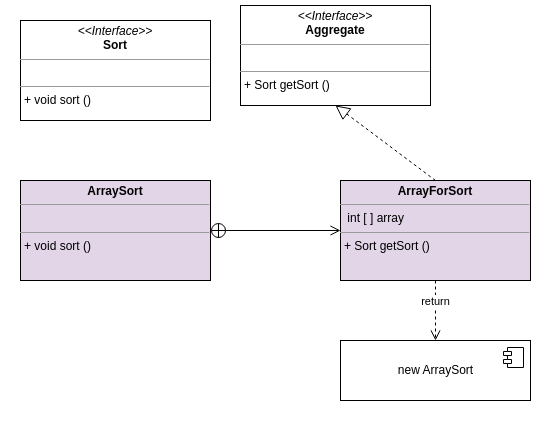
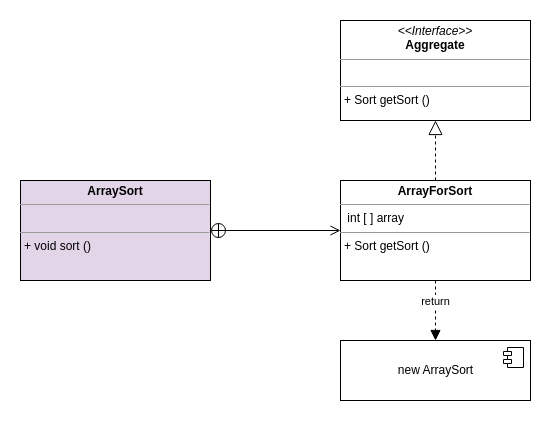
- <mxCell id="3" value="&lt;p style=&quot;margin:0px;margin-top:4px;text-align:center;&quot;&gt;&lt;i&gt;&amp;lt;&amp;lt;Interface&amp;gt;&amp;gt;&lt;/i&gt;&lt;br&gt;&lt;b&gt;Aggregate&lt;/b&gt;&lt;/p&gt;&lt;hr size=&quot;1&quot;&gt;&lt;p style=&quot;margin:0px;margin-left:4px;&quot;&gt;&lt;br&gt;&lt;/p&gt;&lt;hr size=&quot;1&quot;&gt;&lt;p style=&quot;margin:0px;margin-left:4px;&quot;&gt;+ Sort getSort ()&lt;/p&gt;" style="verticalAlign=top;align=left;overflow=fill;fontSize=12;fontFamily=Helvetica;html=1;" vertex="1" parent="1"><mxGeometry x="240" y="5" width="190" height="100" as="geometry" /></mxCell>
+ <mxCell id="3" value="&lt;p style=&quot;margin:0px;margin-top:4px;text-align:center;&quot;&gt;&lt;i&gt;&amp;lt;&amp;lt;Interface&amp;gt;&amp;gt;&lt;/i&gt;&lt;br&gt;&lt;b&gt;Aggregate&lt;/b&gt;&lt;/p&gt;&lt;hr size=&quot;1&quot;&gt;&lt;p style=&quot;margin:0px;margin-left:4px;&quot;&gt;&lt;br&gt;&lt;/p&gt;&lt;hr size=&quot;1&quot;&gt;&lt;p style=&quot;margin:0px;margin-left:4px;&quot;&gt;+ Sort getSort ()&lt;/p&gt;" style="verticalAlign=top;align=left;overflow=fill;fontSize=12;fontFamily=Helvetica;html=1;" vertex="1" parent="1"><mxGeometry x="340" y="20" width="190" height="100" as="geometry" /></mxCell>
- <mxCell id="2" value="&lt;p style=&quot;margin:0px;margin-top:4px;text-align:center;&quot;&gt;&lt;i&gt;&amp;lt;&amp;lt;Interface&amp;gt;&amp;gt;&lt;/i&gt;&lt;br&gt;&lt;b&gt;Sort&lt;/b&gt;&lt;/p&gt;&lt;hr size=&quot;1&quot;&gt;&lt;p style=&quot;margin:0px;margin-left:4px;&quot;&gt;&lt;br&gt;&lt;/p&gt;&lt;hr size=&quot;1&quot;&gt;&lt;p style=&quot;margin:0px;margin-left:4px;&quot;&gt;+ void sort ()&lt;/p&gt;" style="verticalAlign=top;align=left;overflow=fill;fontSize=12;fontFamily=Helvetica;html=1;" vertex="1" parent="1"><mxGeometry x="20" y="20" width="190" height="100" as="geometry" /></mxCell>
- <mxCell id="5" value="&lt;p style=&quot;margin:0px;margin-top:4px;text-align:center;&quot;&gt;&lt;b&gt;ArrayForSort&lt;/b&gt;&lt;/p&gt;&lt;hr size=&quot;1&quot;&gt;&lt;p style=&quot;margin:0px;margin-left:4px;&quot;&gt;&amp;nbsp;int [ ] array&lt;/p&gt;&lt;hr size=&quot;1&quot;&gt;&lt;p style=&quot;margin:0px;margin-left:4px;&quot;&gt;+ Sort getSort ()&lt;/p&gt;" style="verticalAlign=top;align=left;overflow=fill;fontSize=12;fontFamily=Helvetica;html=1;fillColor=#e1d5e7;" vertex="1" parent="1"><mxGeometry x="340" y="180" width="190" height="100" as="geometry" /></mxCell>
+ <mxCell id="5" value="&lt;p style=&quot;margin:0px;margin-top:4px;text-align:center;&quot;&gt;&lt;b&gt;ArrayForSort&lt;/b&gt;&lt;/p&gt;&lt;hr size=&quot;1&quot;&gt;&lt;p style=&quot;margin:0px;margin-left:4px;&quot;&gt;&amp;nbsp;int [ ] array&lt;/p&gt;&lt;hr size=&quot;1&quot;&gt;&lt;p style=&quot;margin:0px;margin-left:4px;&quot;&gt;+ Sort getSort ()&lt;/p&gt;" style="verticalAlign=top;align=left;overflow=fill;fontSize=12;fontFamily=Helvetica;html=1;" vertex="1" parent="1"><mxGeometry x="340" y="180" width="190" height="100" as="geometry" /></mxCell>
- <mxCell id="8" value="return" style="html=1;verticalAlign=bottom;endArrow=open;dashed=1;endSize=8;rounded=0;exitX=0.5;exitY=1;exitDx=0;exitDy=0;entryX=0.5;entryY=0;entryDx=0;entryDy=0;" edge="1" parent="1" source="5" target="6"><mxGeometry relative="1" as="geometry"><mxPoint x="350" y="430" as="sourcePoint" /><mxPoint x="270" y="430" as="targetPoint" /></mxGeometry></mxCell>
+ <mxCell id="8" value="return" style="html=1;verticalAlign=bottom;endArrow=block;dashed=1;endSize=8;rounded=0;exitX=0.5;exitY=1;exitDx=0;exitDy=0;entryX=0.5;entryY=0;entryDx=0;entryDy=0;" edge="1" parent="1" source="5" target="6"><mxGeometry relative="1" as="geometry"><mxPoint x="350" y="430" as="sourcePoint" /><mxPoint x="270" y="430" as="targetPoint" /></mxGeometry></mxCell>
